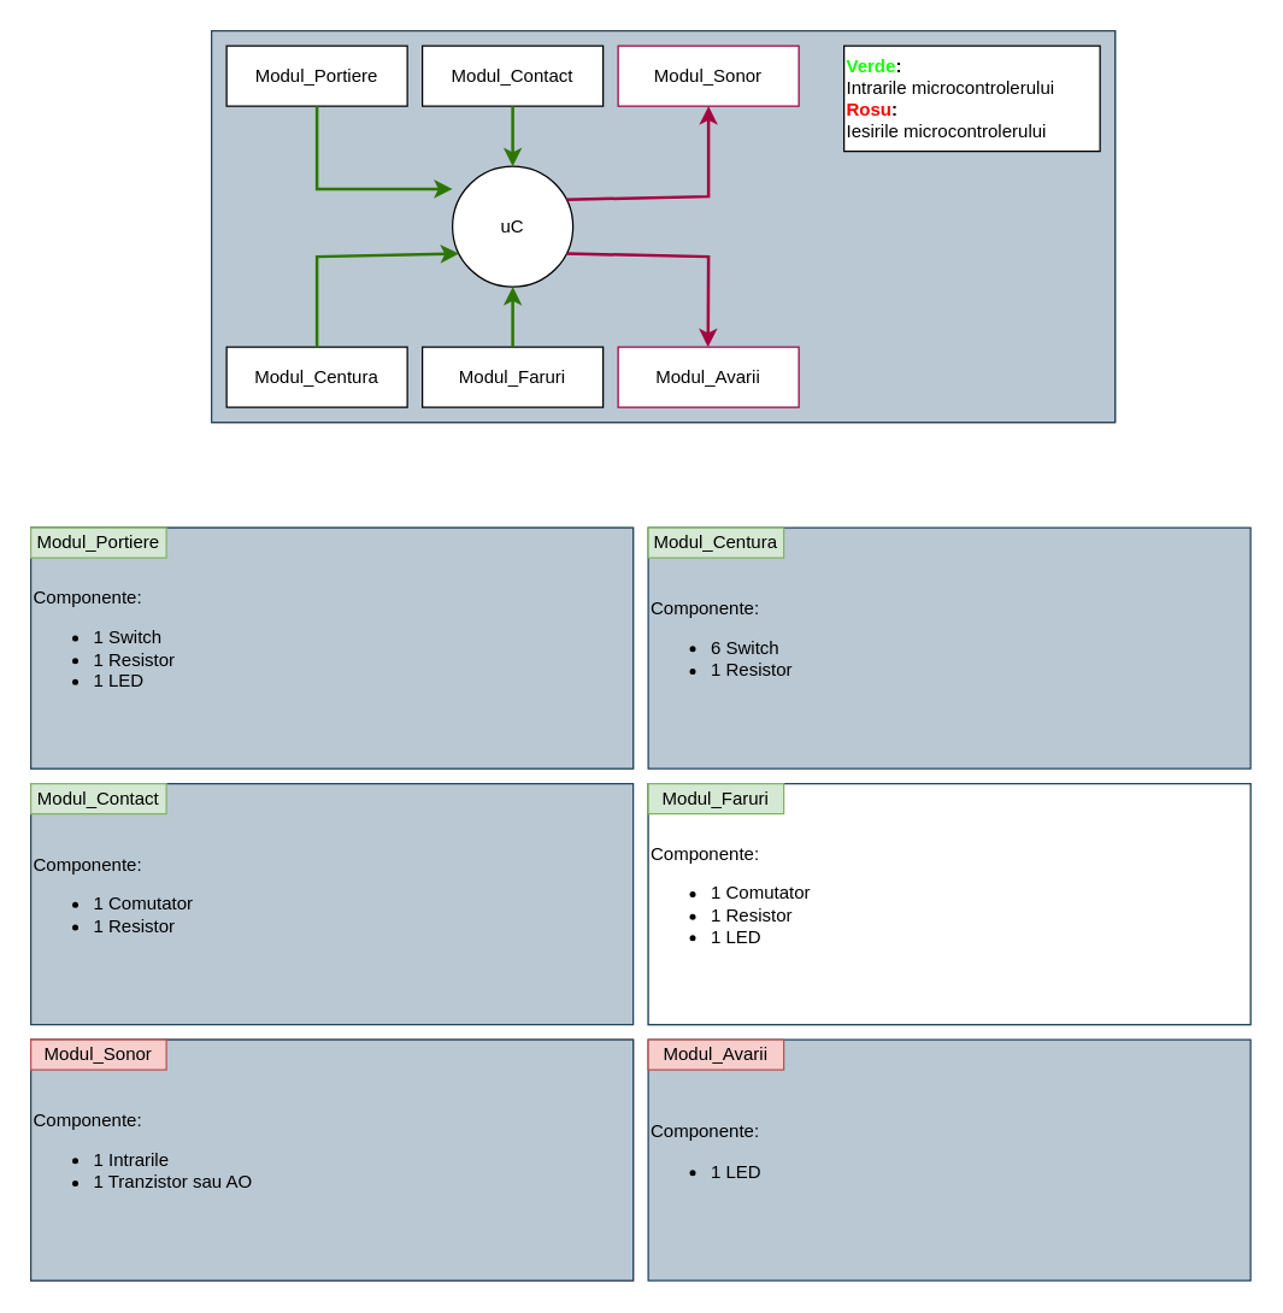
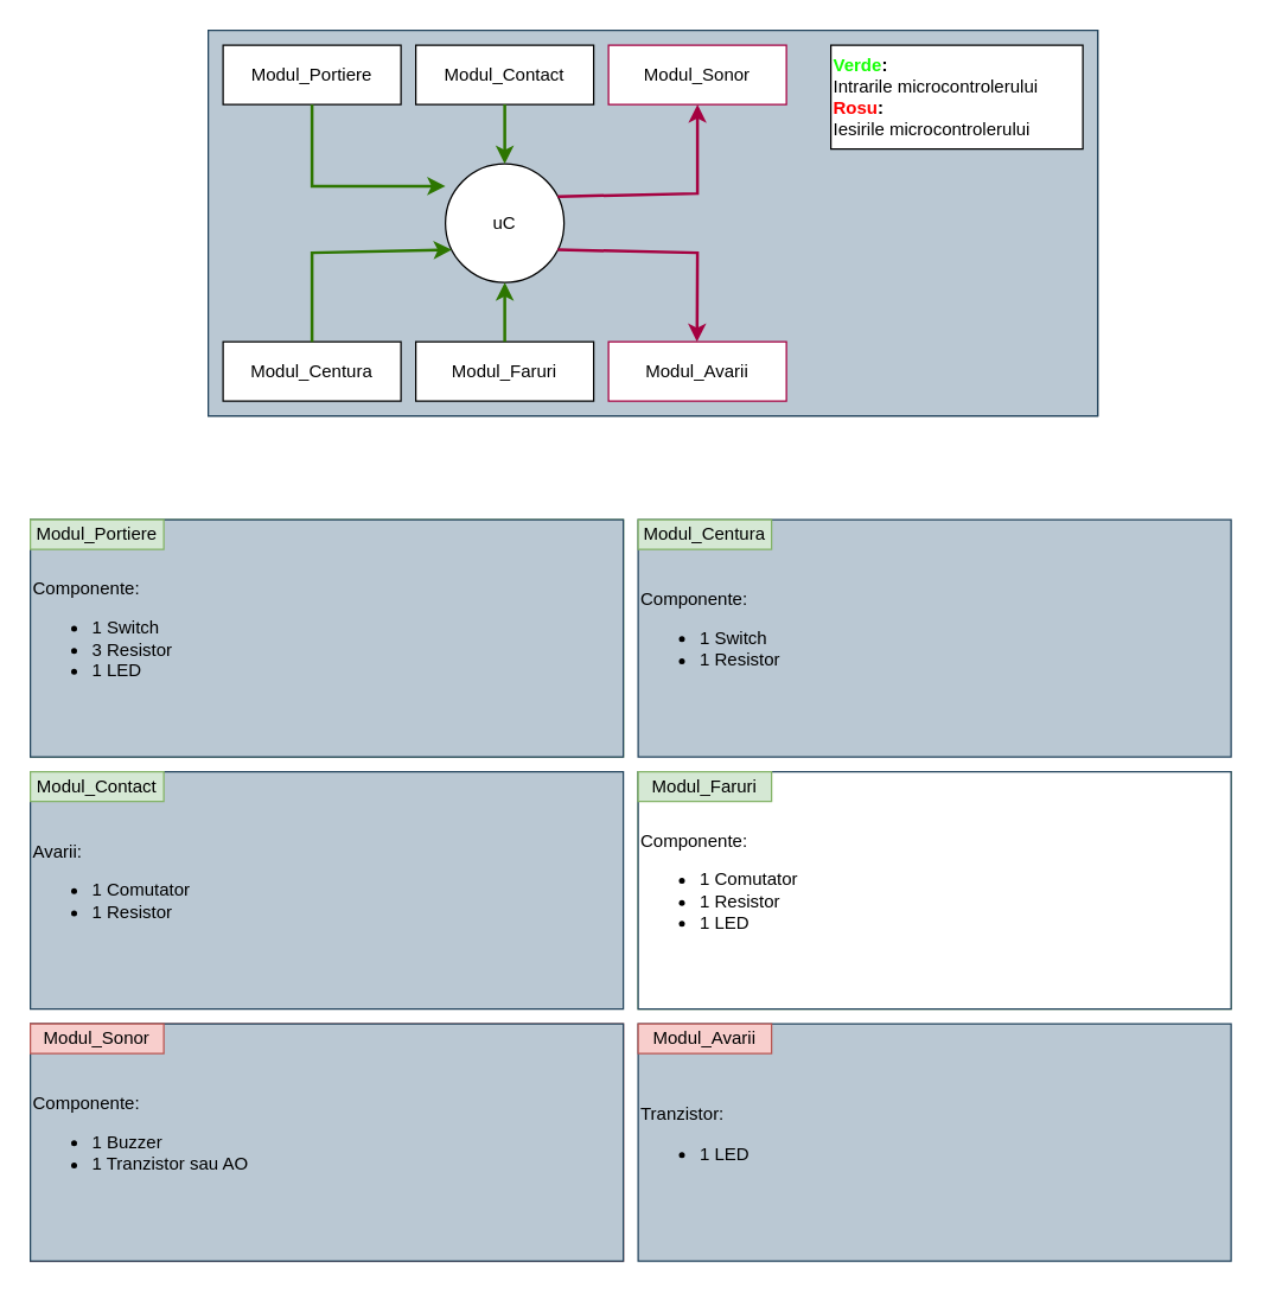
- <mxCell id="3" value="Componente:&lt;div&gt;&lt;ul&gt;&lt;li&gt;1 Switch&lt;/li&gt;&lt;li&gt;1 Resistor&lt;/li&gt;&lt;li&gt;1 LED&lt;/li&gt;&lt;/ul&gt;&lt;/div&gt;" style="rounded=0;whiteSpace=wrap;html=1;align=left;fillColor=#bac8d3;strokeColor=#23445d;" parent="2" vertex="1"><mxGeometry width="400" height="160" as="geometry" /></mxCell>
+ <mxCell id="3" value="Componente:&lt;div&gt;&lt;ul&gt;&lt;li&gt;1 Switch&lt;/li&gt;&lt;li&gt;3 Resistor&lt;/li&gt;&lt;li&gt;1 LED&lt;/li&gt;&lt;/ul&gt;&lt;/div&gt;" style="rounded=0;whiteSpace=wrap;html=1;align=left;fillColor=#bac8d3;strokeColor=#23445d;" parent="2" vertex="1"><mxGeometry width="400" height="160" as="geometry" /></mxCell>
- <mxCell id="28" value="Componente:&lt;div&gt;&lt;ul&gt;&lt;li&gt;6 Switch&lt;/li&gt;&lt;li&gt;1 Resistor&lt;/li&gt;&lt;/ul&gt;&lt;/div&gt;" style="rounded=0;whiteSpace=wrap;html=1;align=left;fillColor=#bac8d3;strokeColor=#23445d;" parent="27" vertex="1"><mxGeometry width="400" height="160" as="geometry" /></mxCell>
+ <mxCell id="28" value="Componente:&lt;div&gt;&lt;ul&gt;&lt;li&gt;1 Switch&lt;/li&gt;&lt;li&gt;1 Resistor&lt;/li&gt;&lt;/ul&gt;&lt;/div&gt;" style="rounded=0;whiteSpace=wrap;html=1;align=left;fillColor=#bac8d3;strokeColor=#23445d;" parent="27" vertex="1"><mxGeometry width="400" height="160" as="geometry" /></mxCell>
- <mxCell id="6" value="Componente:&lt;div&gt;&lt;ul&gt;&lt;li&gt;1 Comutator&lt;/li&gt;&lt;li&gt;1 Resistor&lt;/li&gt;&lt;/ul&gt;&lt;/div&gt;" style="rounded=0;whiteSpace=wrap;html=1;align=left;fillColor=#bac8d3;strokeColor=#23445d;" parent="5" vertex="1"><mxGeometry width="400" height="160" as="geometry" /></mxCell>
+ <mxCell id="6" value="Avarii:&lt;div&gt;&lt;ul&gt;&lt;li&gt;1 Comutator&lt;/li&gt;&lt;li&gt;1 Resistor&lt;/li&gt;&lt;/ul&gt;&lt;/div&gt;" style="rounded=0;whiteSpace=wrap;html=1;align=left;fillColor=#bac8d3;strokeColor=#23445d;" parent="5" vertex="1"><mxGeometry width="400" height="160" as="geometry" /></mxCell>
- <mxCell id="9" value="Componente:&lt;div&gt;&lt;ul&gt;&lt;li&gt;1 Intrarile&lt;/li&gt;&lt;li&gt;1 Tranzistor sau AO&lt;/li&gt;&lt;/ul&gt;&lt;/div&gt;" style="rounded=0;whiteSpace=wrap;html=1;align=left;fillColor=#bac8d3;strokeColor=#23445d;" parent="8" vertex="1"><mxGeometry width="400" height="160" as="geometry" /></mxCell>
+ <mxCell id="9" value="Componente:&lt;div&gt;&lt;ul&gt;&lt;li&gt;1 Buzzer&lt;/li&gt;&lt;li&gt;1 Tranzistor sau AO&lt;/li&gt;&lt;/ul&gt;&lt;/div&gt;" style="rounded=0;whiteSpace=wrap;html=1;align=left;fillColor=#bac8d3;strokeColor=#23445d;" parent="8" vertex="1"><mxGeometry width="400" height="160" as="geometry" /></mxCell>
- <mxCell id="34" value="Componente:&lt;div&gt;&lt;ul&gt;&lt;li&gt;&lt;span style=&quot;background-color: initial;&quot;&gt;1 LED&lt;/span&gt;&lt;br&gt;&lt;/li&gt;&lt;/ul&gt;&lt;/div&gt;" style="rounded=0;whiteSpace=wrap;html=1;align=left;fillColor=#bac8d3;strokeColor=#23445d;" parent="33" vertex="1"><mxGeometry width="400" height="160" as="geometry" /></mxCell>
+ <mxCell id="34" value="Tranzistor:&lt;div&gt;&lt;ul&gt;&lt;li&gt;&lt;span style=&quot;background-color: initial;&quot;&gt;1 LED&lt;/span&gt;&lt;br&gt;&lt;/li&gt;&lt;/ul&gt;&lt;/div&gt;" style="rounded=0;whiteSpace=wrap;html=1;align=left;fillColor=#bac8d3;strokeColor=#23445d;" parent="33" vertex="1"><mxGeometry width="400" height="160" as="geometry" /></mxCell>
